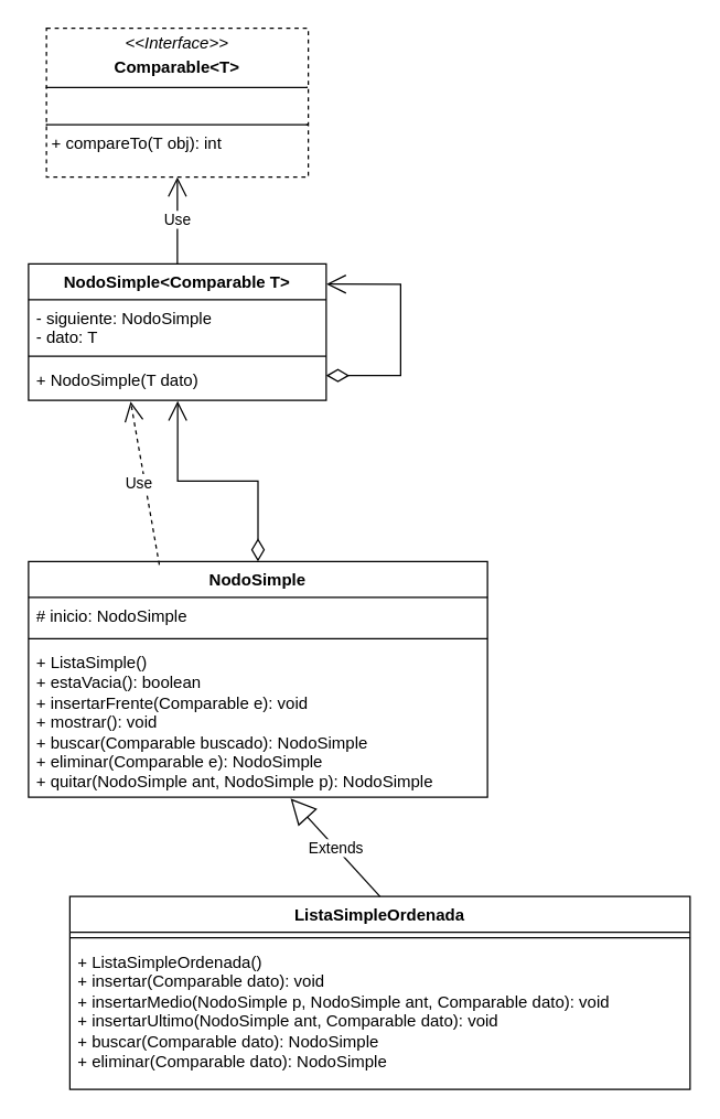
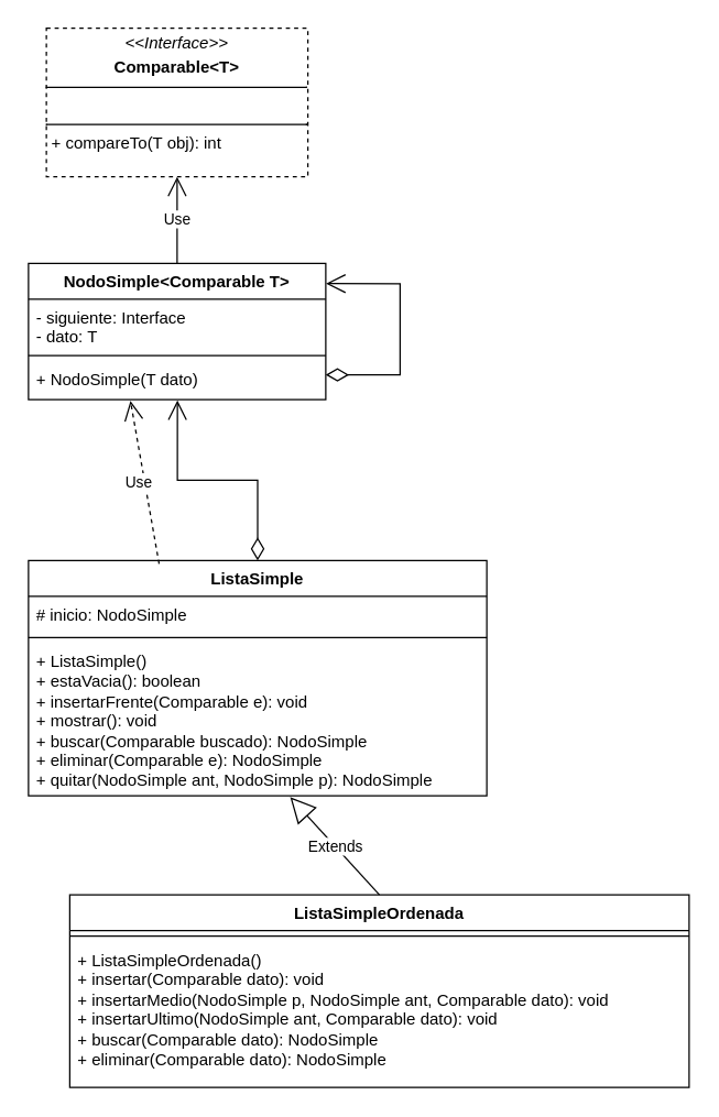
- <mxCell id="3" value="&lt;div&gt;- siguiente: NodoSimple&lt;/div&gt;&lt;div&gt;- dato: T&lt;/div&gt;" style="text;strokeColor=none;fillColor=none;align=left;verticalAlign=top;spacingLeft=4;spacingRight=4;overflow=hidden;rotatable=0;points=[[0,0.5],[1,0.5]];portConstraint=eastwest;whiteSpace=wrap;html=1;" vertex="1" parent="2"><mxGeometry y="26" width="216" height="37" as="geometry" /></mxCell>
+ <mxCell id="3" value="&lt;div&gt;- siguiente: Interface&lt;/div&gt;&lt;div&gt;- dato: T&lt;/div&gt;" style="text;strokeColor=none;fillColor=none;align=left;verticalAlign=top;spacingLeft=4;spacingRight=4;overflow=hidden;rotatable=0;points=[[0,0.5],[1,0.5]];portConstraint=eastwest;whiteSpace=wrap;html=1;" vertex="1" parent="2"><mxGeometry y="26" width="216" height="37" as="geometry" /></mxCell>
- <mxCell id="6" value="&lt;div&gt;NodoSimple&lt;/div&gt;&lt;div&gt;&lt;br&gt;&lt;/div&gt;" style="swimlane;fontStyle=1;align=center;verticalAlign=top;childLayout=stackLayout;horizontal=1;startSize=26;horizontalStack=0;resizeParent=1;resizeParentMax=0;resizeLast=0;collapsible=1;marginBottom=0;whiteSpace=wrap;html=1;" vertex="1" parent="1"><mxGeometry x="20" y="407" width="333" height="171" as="geometry" /></mxCell>
+ <mxCell id="6" value="&lt;div&gt;ListaSimple&lt;/div&gt;&lt;div&gt;&lt;br&gt;&lt;/div&gt;" style="swimlane;fontStyle=1;align=center;verticalAlign=top;childLayout=stackLayout;horizontal=1;startSize=26;horizontalStack=0;resizeParent=1;resizeParentMax=0;resizeLast=0;collapsible=1;marginBottom=0;whiteSpace=wrap;html=1;" vertex="1" parent="1"><mxGeometry x="20" y="407" width="333" height="171" as="geometry" /></mxCell>
